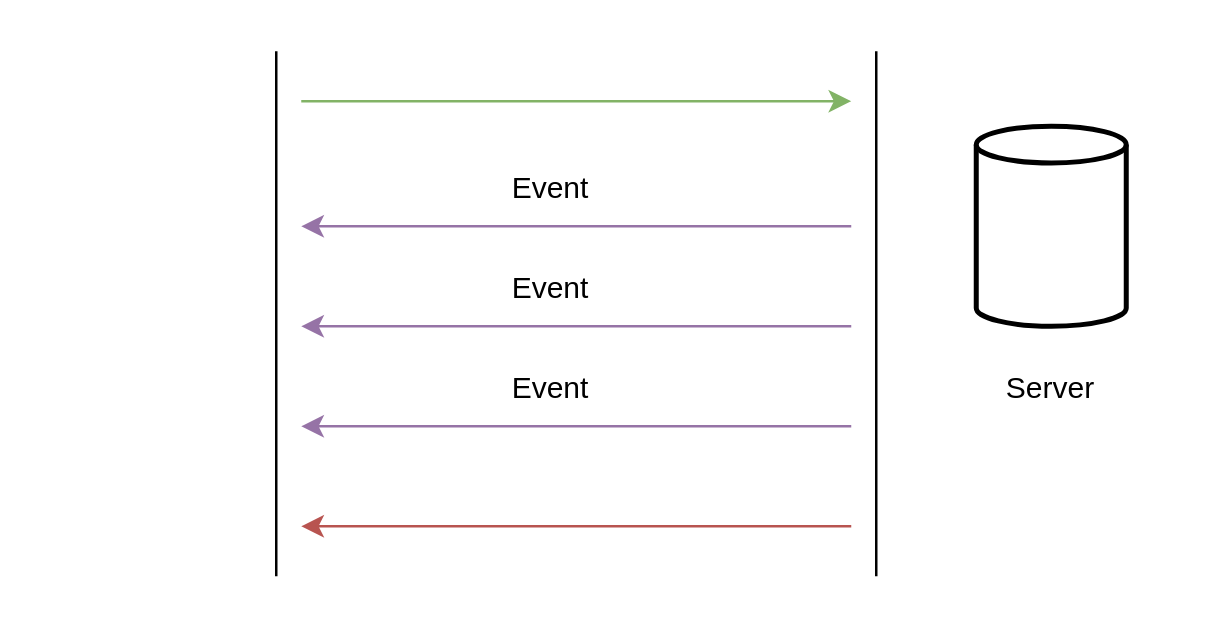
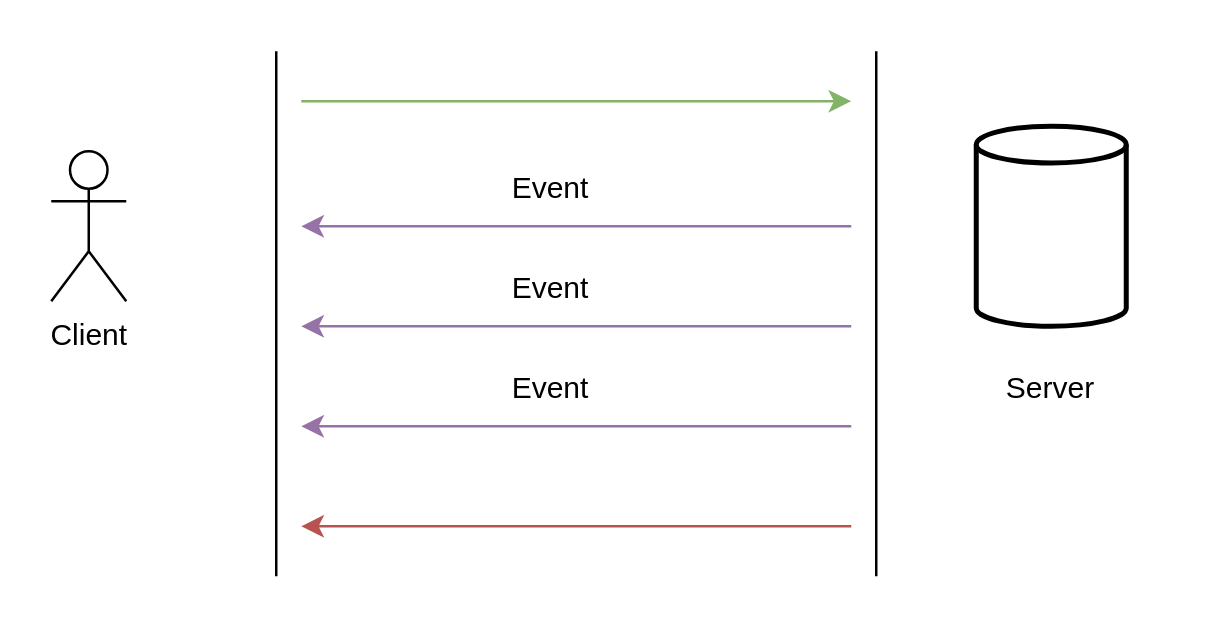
+ <mxCell id="5" value="Client&lt;br&gt;&lt;br&gt;" style="shape=umlActor;verticalLabelPosition=bottom;verticalAlign=top;html=1;outlineConnect=0;" vertex="1" parent="1"><mxGeometry x="20" y="60" width="30" height="60" as="geometry" /></mxCell>
